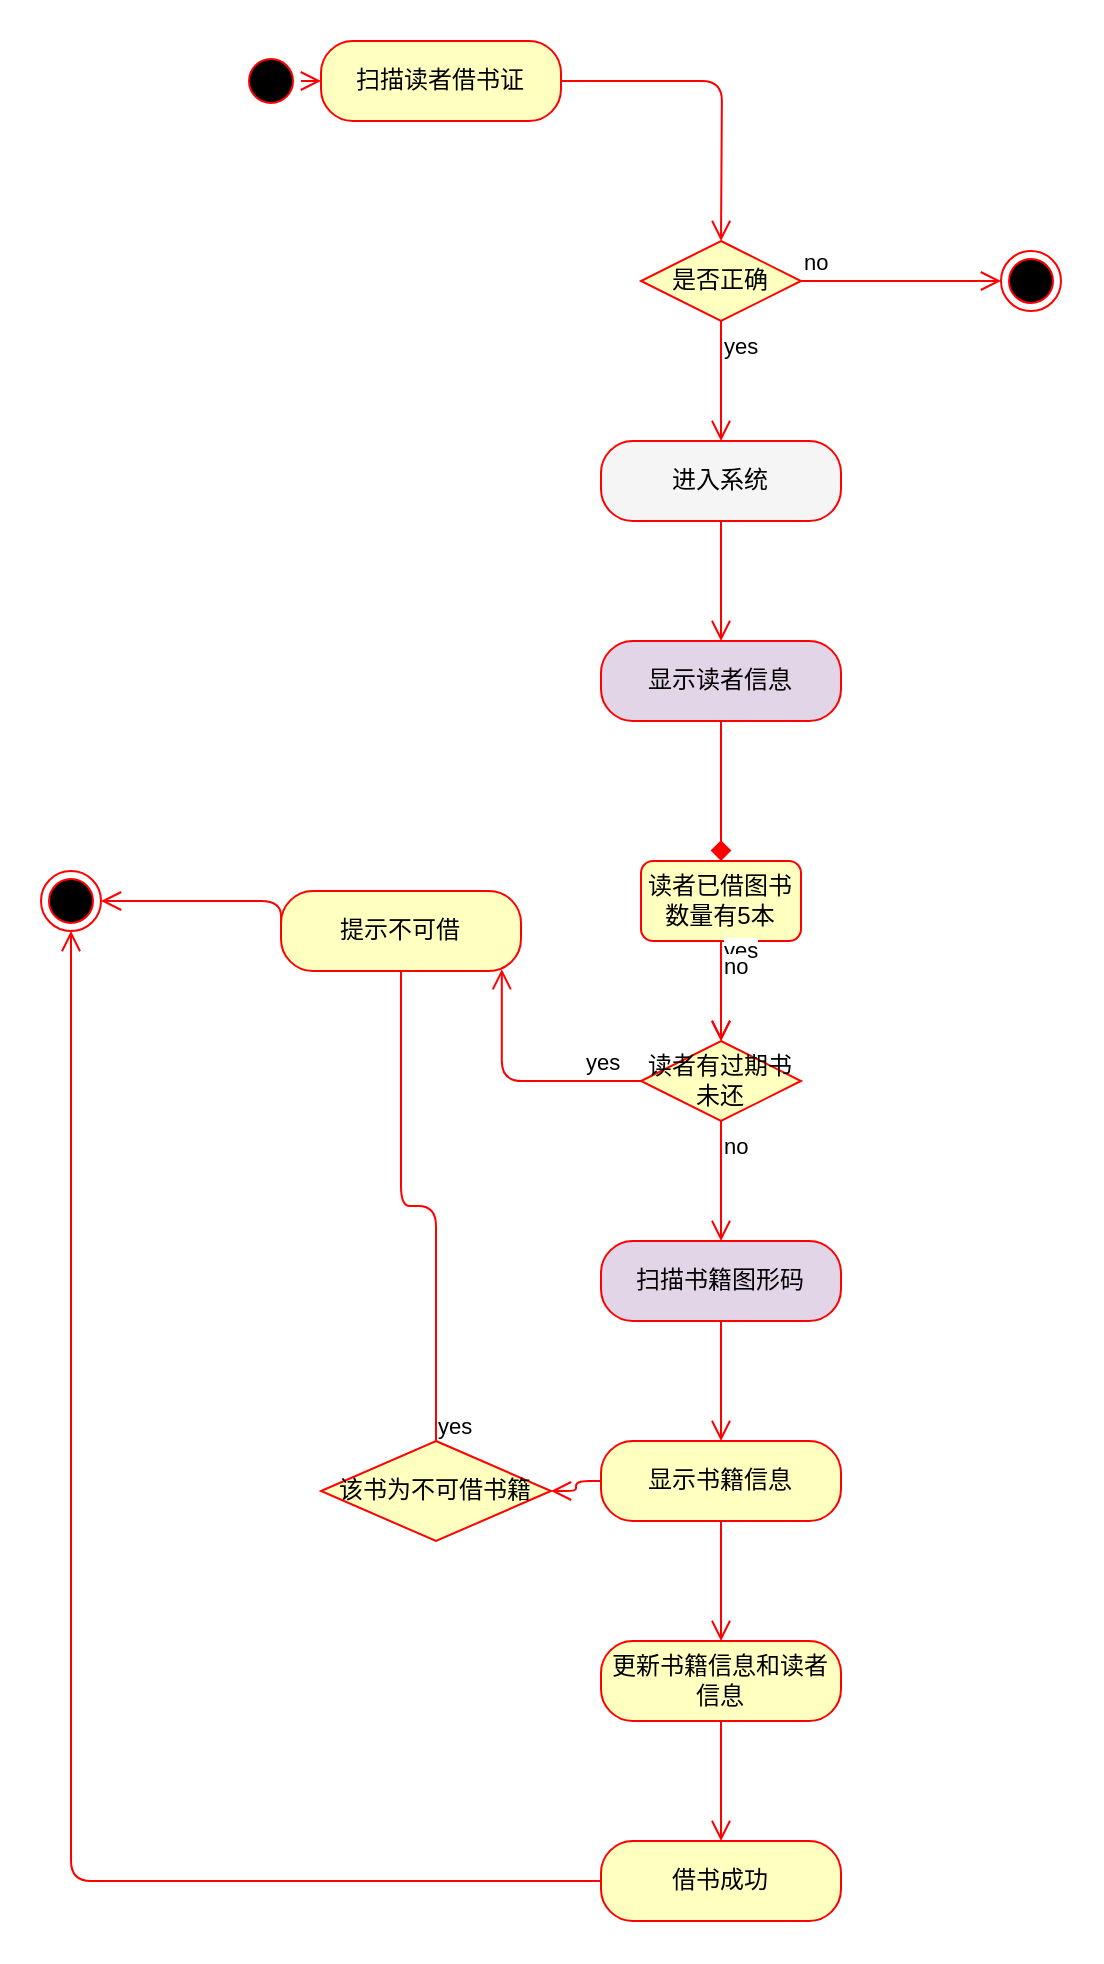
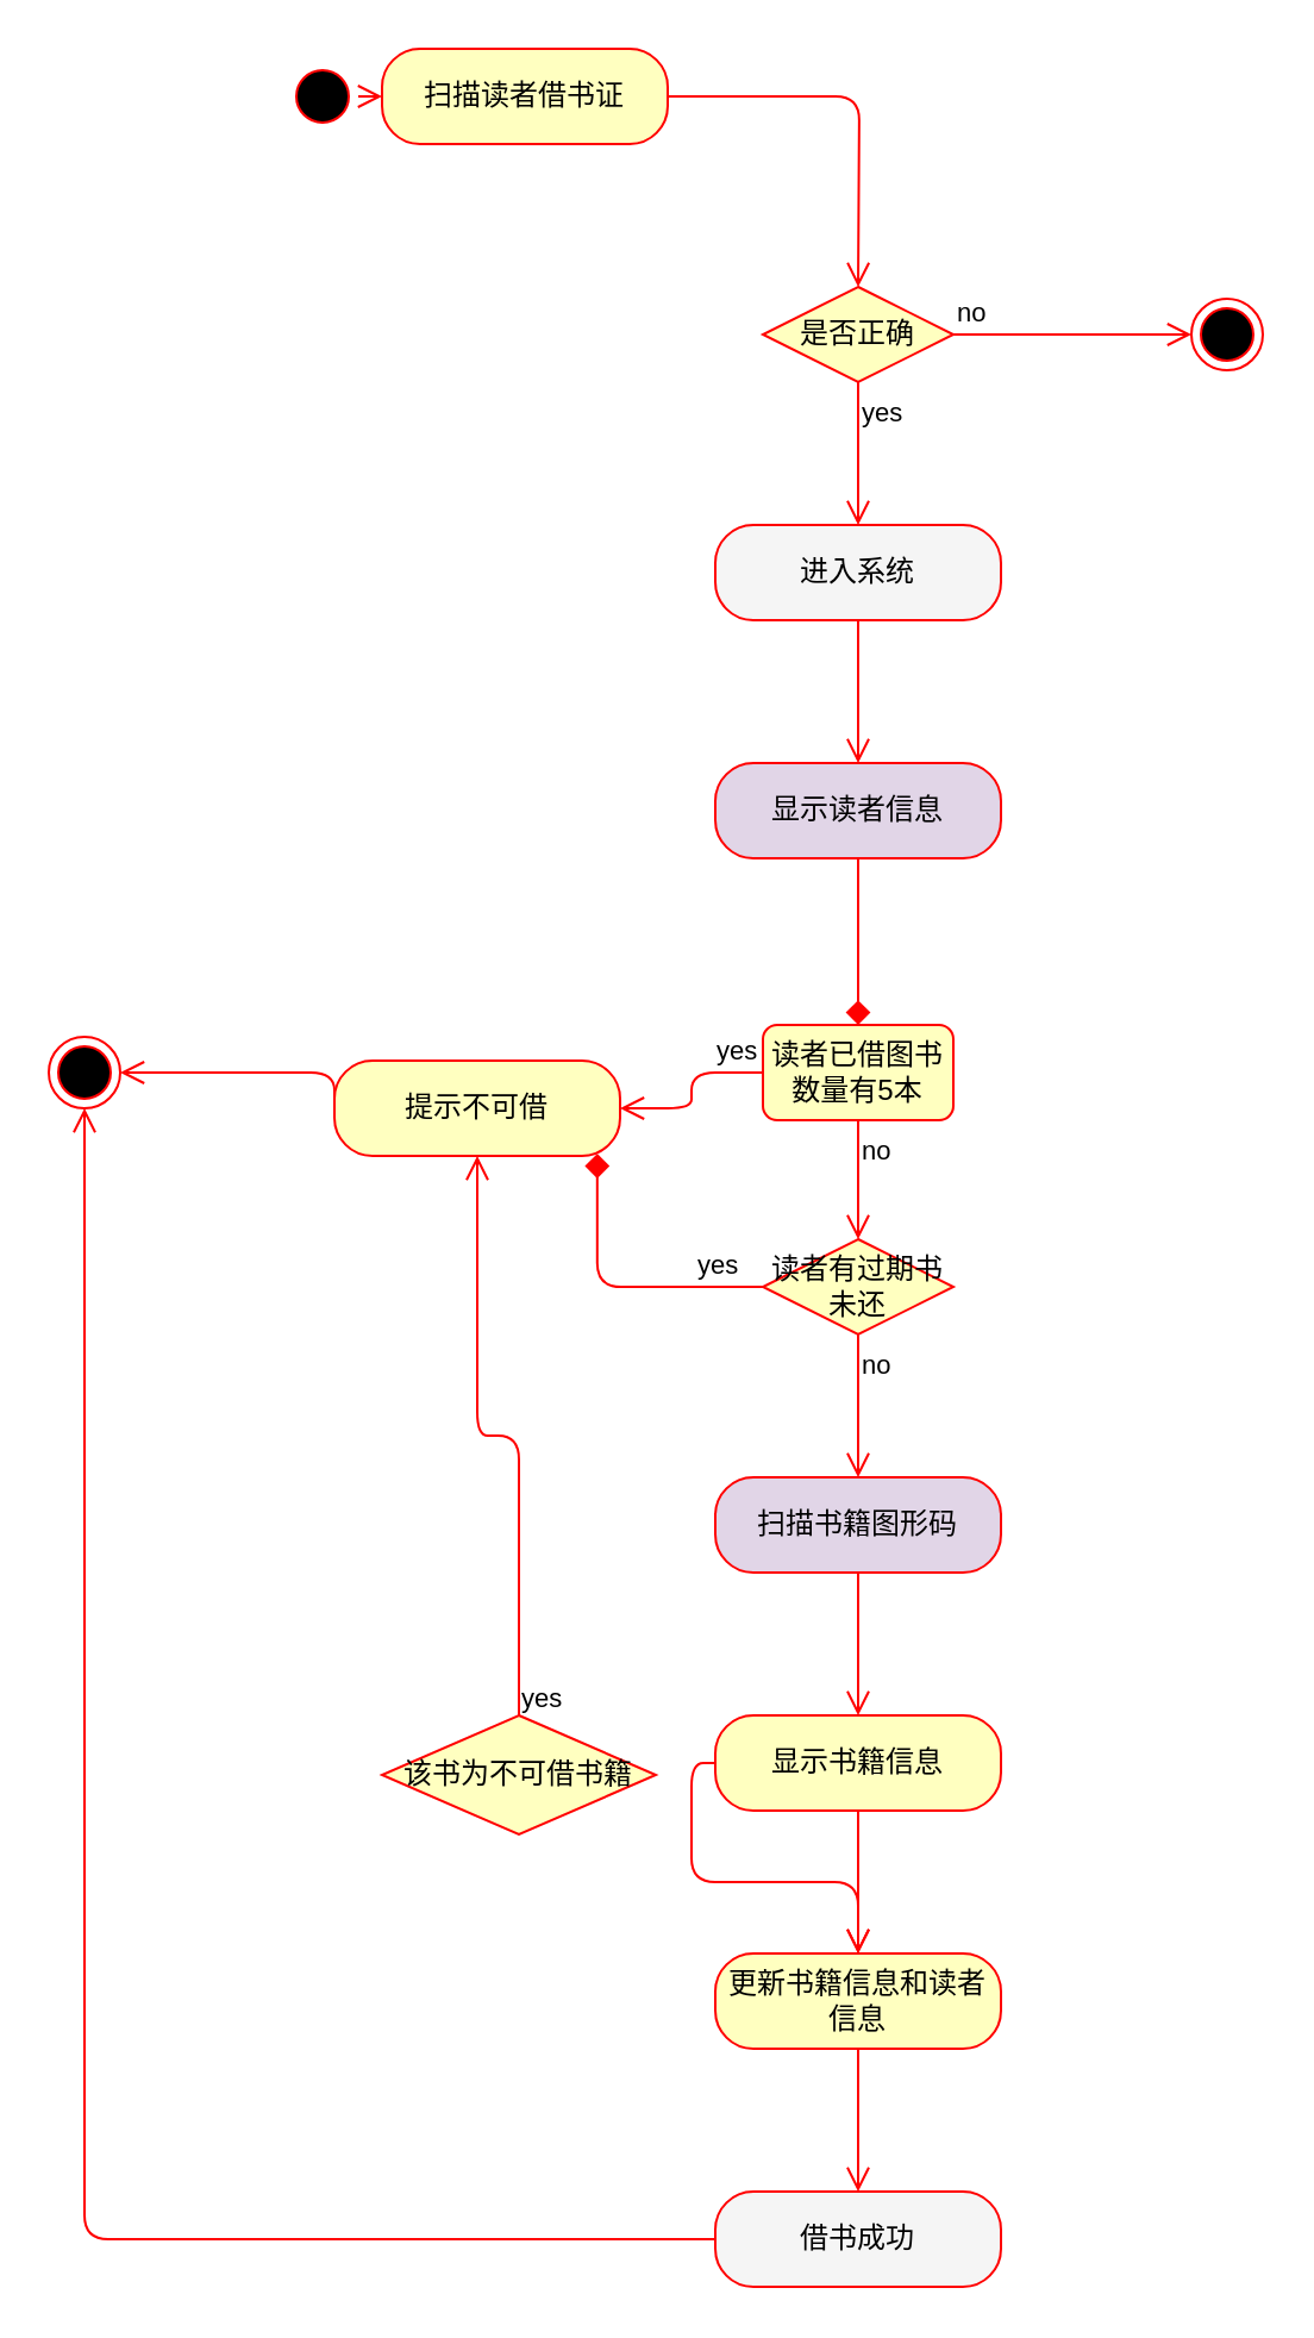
- <mxCell id="29" value="yes" style="edgeStyle=orthogonalEdgeStyle;html=1;align=left;verticalAlign=top;endArrow=none;endSize=8;strokeColor=#ff0000;entryX=0.5;entryY=1;entryDx=0;entryDy=0;" edge="1" source="27" parent="1" target="17"><mxGeometry x="-0.84" y="1" relative="1" as="geometry"><mxPoint x="150" y="820" as="targetPoint" /><mxPoint as="offset" /></mxGeometry></mxCell>
+ <mxCell id="29" value="yes" style="edgeStyle=orthogonalEdgeStyle;html=1;align=left;verticalAlign=top;endArrow=open;endSize=8;strokeColor=#ff0000;entryX=0.5;entryY=1;entryDx=0;entryDy=0;" edge="1" source="27" parent="1" target="17"><mxGeometry x="-0.84" y="1" relative="1" as="geometry"><mxPoint x="150" y="820" as="targetPoint" /><mxPoint as="offset" /></mxGeometry></mxCell>
- <mxCell id="21" value="yes" style="edgeStyle=orthogonalEdgeStyle;html=1;align=left;verticalAlign=bottom;endArrow=open;endSize=8;strokeColor=#ff0000;entryX=0.92;entryY=0.977;entryDx=0;entryDy=0;entryPerimeter=0;" edge="1" source="20" parent="1" target="17"><mxGeometry x="-0.538" relative="1" as="geometry"><mxPoint x="500" y="540" as="targetPoint" /><mxPoint as="offset" /></mxGeometry></mxCell>
+ <mxCell id="21" value="yes" style="edgeStyle=orthogonalEdgeStyle;html=1;align=left;verticalAlign=bottom;endArrow=diamond;endSize=8;strokeColor=#ff0000;entryX=0.92;entryY=0.977;entryDx=0;entryDy=0;entryPerimeter=0;" edge="1" source="20" parent="1" target="17"><mxGeometry x="-0.538" relative="1" as="geometry"><mxPoint x="500" y="540" as="targetPoint" /><mxPoint as="offset" /></mxGeometry></mxCell>
- <mxCell id="15" value="yes" style="edgeStyle=orthogonalEdgeStyle;html=1;align=left;verticalAlign=bottom;endArrow=open;endSize=8;strokeColor=#ff0000;" edge="1" source="14" parent="1" target="20"><mxGeometry x="-0.429" relative="1" as="geometry"><mxPoint x="500" y="440" as="targetPoint" /><mxPoint as="offset" /></mxGeometry></mxCell>
+ <mxCell id="15" value="yes" style="edgeStyle=orthogonalEdgeStyle;html=1;align=left;verticalAlign=bottom;endArrow=open;endSize=8;strokeColor=#ff0000;entryX=1;entryY=0.5;entryDx=0;entryDy=0;" edge="1" source="14" parent="1" target="17"><mxGeometry x="-0.429" relative="1" as="geometry"><mxPoint x="500" y="440" as="targetPoint" /><mxPoint as="offset" /></mxGeometry></mxCell>
- <mxCell id="28" value="" style="edgeStyle=orthogonalEdgeStyle;html=1;align=left;verticalAlign=bottom;endArrow=open;endSize=8;strokeColor=#ff0000;entryX=1;entryY=0.5;entryDx=0;entryDy=0;exitX=0;exitY=0.5;exitDx=0;exitDy=0;" edge="1" source="25" parent="1" target="27"><mxGeometry x="-1" relative="1" as="geometry"><mxPoint x="290" y="740" as="targetPoint" /><mxPoint x="230" y="830" as="sourcePoint" /></mxGeometry></mxCell>
+ <mxCell id="28" value="" style="edgeStyle=orthogonalEdgeStyle;html=1;align=left;verticalAlign=bottom;endArrow=open;endSize=8;strokeColor=#ff0000;exitX=0;exitY=0.5;exitDx=0;exitDy=0;" edge="1" source="25" parent="1" target="30"><mxGeometry x="-1" relative="1" as="geometry"><mxPoint x="290" y="740" as="targetPoint" /><mxPoint x="230" y="830" as="sourcePoint" /></mxGeometry></mxCell>
- <mxCell id="32" value="借书成功" style="rounded=1;whiteSpace=wrap;html=1;arcSize=40;fontColor=#000000;fillColor=#ffffc0;strokeColor=#ff0000;" vertex="1" parent="1"><mxGeometry x="300" y="920" width="120" height="40" as="geometry" /></mxCell>
+ <mxCell id="32" value="借书成功" style="rounded=1;whiteSpace=wrap;html=1;arcSize=40;fontColor=#000000;fillColor=#f5f5f5;strokeColor=#ff0000;" vertex="1" parent="1"><mxGeometry x="300" y="920" width="120" height="40" as="geometry" /></mxCell>
